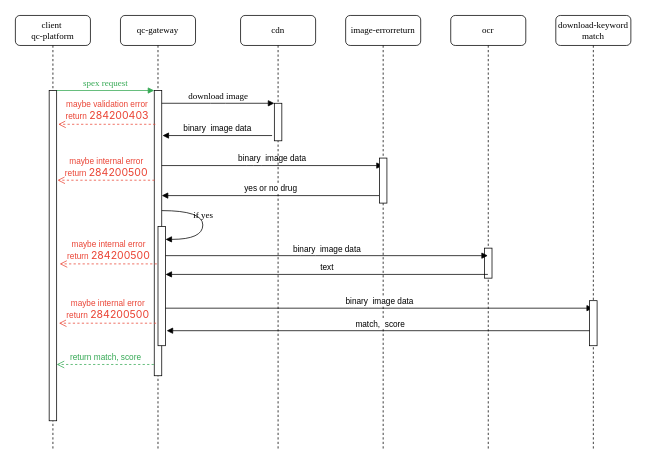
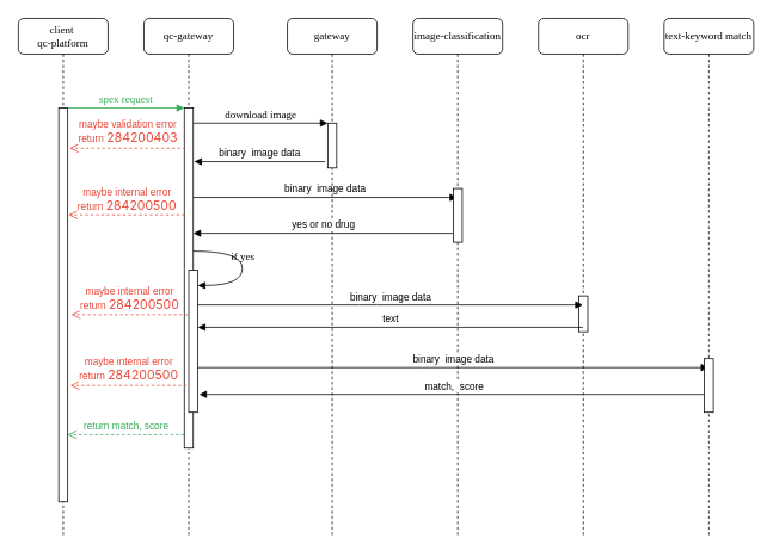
- <mxCell id="6" value="cdn" style="shape=umlLifeline;perimeter=lifelinePerimeter;whiteSpace=wrap;html=1;container=1;collapsible=0;recursiveResize=0;outlineConnect=0;rounded=1;shadow=0;comic=0;labelBackgroundColor=none;strokeWidth=1;fontFamily=Verdana;fontSize=12;align=center;" parent="1" vertex="1"><mxGeometry x="320" y="20" width="100" height="580" as="geometry" /></mxCell>
+ <mxCell id="6" value="gateway" style="shape=umlLifeline;perimeter=lifelinePerimeter;whiteSpace=wrap;html=1;container=1;collapsible=0;recursiveResize=0;outlineConnect=0;rounded=1;shadow=0;comic=0;labelBackgroundColor=none;strokeWidth=1;fontFamily=Verdana;fontSize=12;align=center;" parent="1" vertex="1"><mxGeometry x="320" y="20" width="100" height="580" as="geometry" /></mxCell>
- <mxCell id="8" value="image-errorreturn" style="shape=umlLifeline;perimeter=lifelinePerimeter;whiteSpace=wrap;html=1;container=1;collapsible=0;recursiveResize=0;outlineConnect=0;rounded=1;shadow=0;comic=0;labelBackgroundColor=none;strokeWidth=1;fontFamily=Verdana;fontSize=12;align=center;" parent="1" vertex="1"><mxGeometry x="460" y="20" width="100" height="580" as="geometry" /></mxCell>
+ <mxCell id="8" value="image-classification" style="shape=umlLifeline;perimeter=lifelinePerimeter;whiteSpace=wrap;html=1;container=1;collapsible=0;recursiveResize=0;outlineConnect=0;rounded=1;shadow=0;comic=0;labelBackgroundColor=none;strokeWidth=1;fontFamily=Verdana;fontSize=12;align=center;" parent="1" vertex="1"><mxGeometry x="460" y="20" width="100" height="580" as="geometry" /></mxCell>
- <mxCell id="14" value="download-keyword match" style="shape=umlLifeline;perimeter=lifelinePerimeter;whiteSpace=wrap;html=1;container=1;collapsible=0;recursiveResize=0;outlineConnect=0;rounded=1;shadow=0;comic=0;labelBackgroundColor=none;strokeWidth=1;fontFamily=Verdana;fontSize=12;align=center;" parent="1" vertex="1"><mxGeometry x="740" y="20" width="100" height="580" as="geometry" /></mxCell>
+ <mxCell id="14" value="text-keyword match" style="shape=umlLifeline;perimeter=lifelinePerimeter;whiteSpace=wrap;html=1;container=1;collapsible=0;recursiveResize=0;outlineConnect=0;rounded=1;shadow=0;comic=0;labelBackgroundColor=none;strokeWidth=1;fontFamily=Verdana;fontSize=12;align=center;" parent="1" vertex="1"><mxGeometry x="740" y="20" width="100" height="580" as="geometry" /></mxCell>
